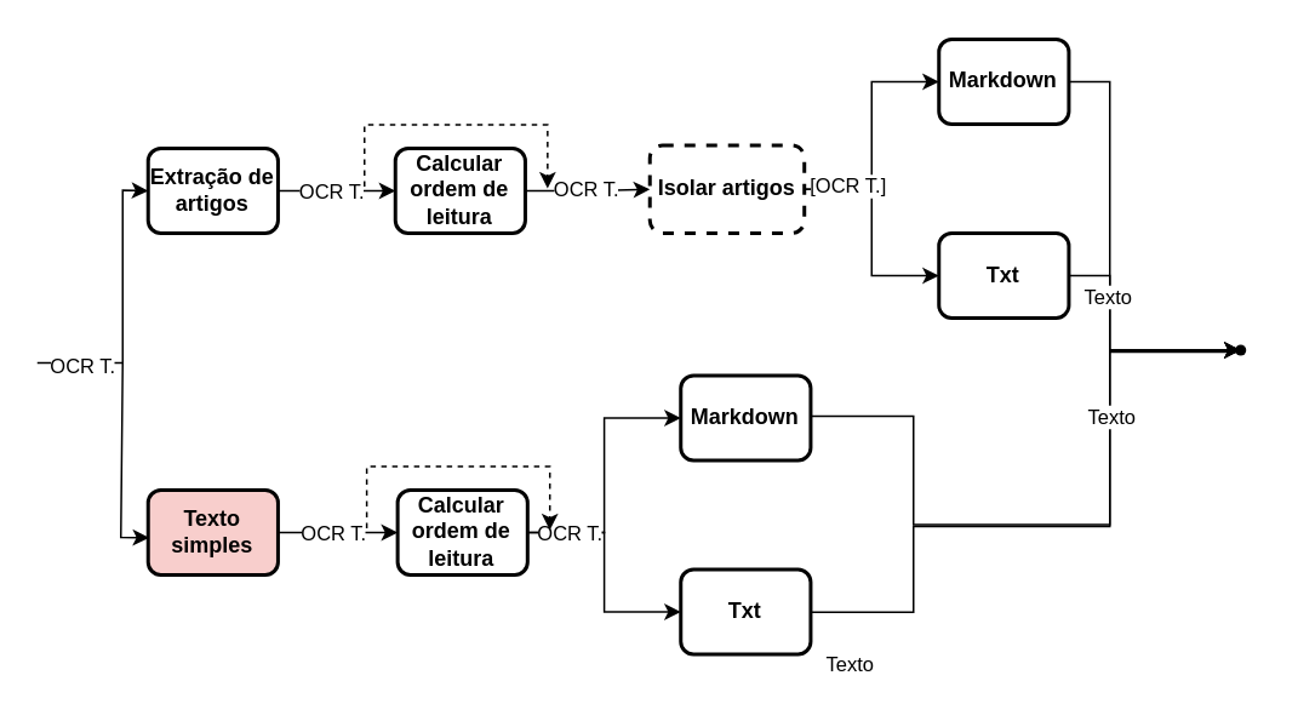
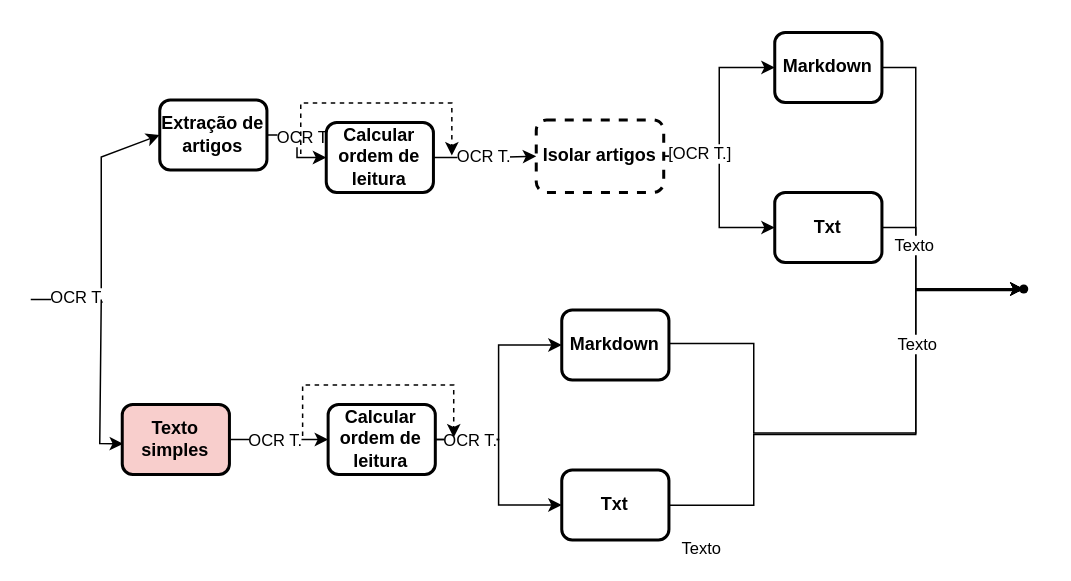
- <mxCell id="4" value="&lt;b&gt;Extração de artigos&lt;/b&gt;" style="rounded=1;whiteSpace=wrap;html=1;absoluteArcSize=1;arcSize=14;strokeWidth=2;" parent="1" vertex="1"><mxGeometry x="80.996" y="80.997" width="71.457" height="46.667" as="geometry" /></mxCell>
+ <mxCell id="4" value="&lt;b&gt;Extração de artigos&lt;/b&gt;" style="rounded=1;whiteSpace=wrap;html=1;absoluteArcSize=1;arcSize=14;strokeWidth=2;" parent="1" vertex="1"><mxGeometry x="105.996" y="65.997" width="71.457" height="46.667" as="geometry" /></mxCell>
